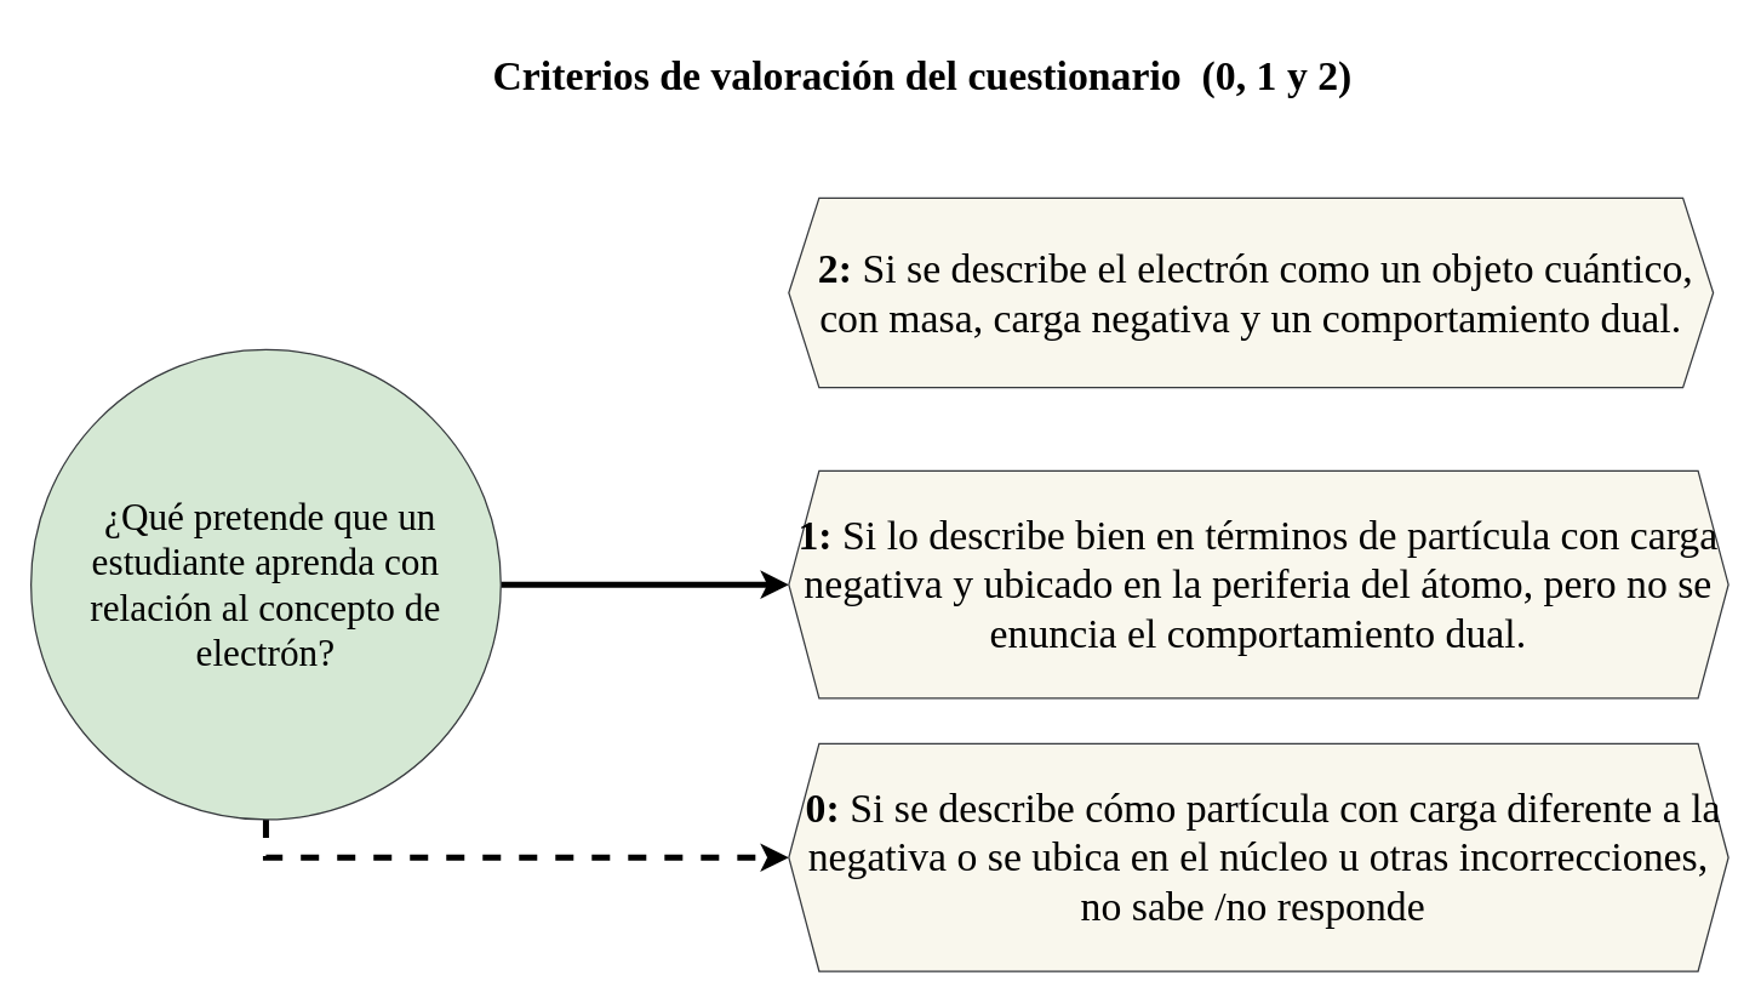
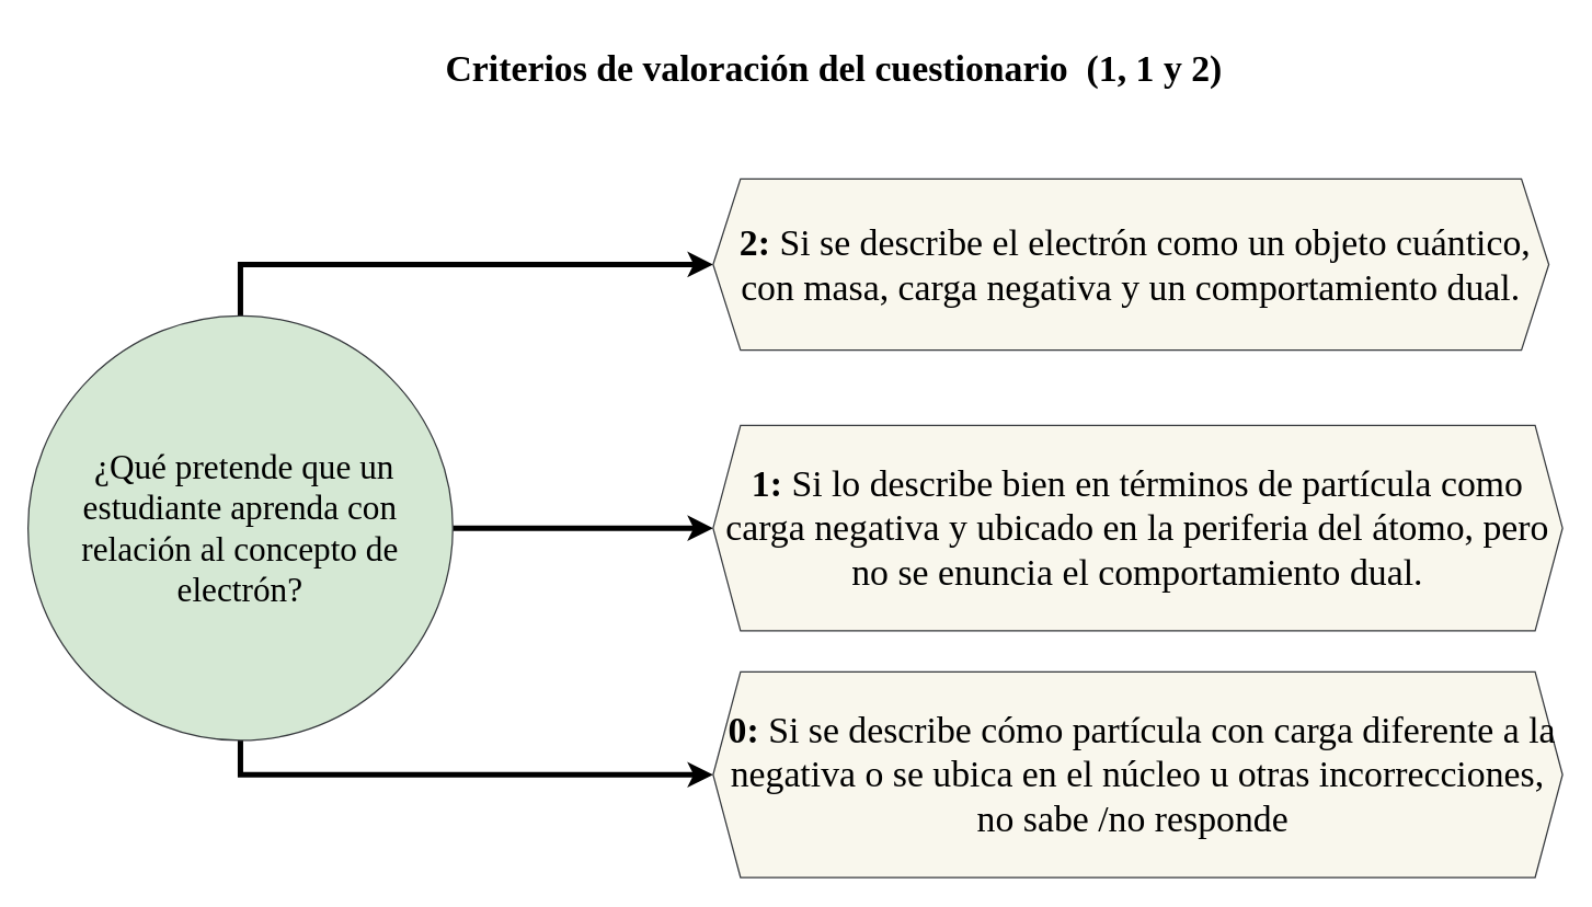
- <mxCell id="2" value="&lt;p style=&quot;line-height: 80%; margin-top: 10pt; margin-bottom: 8pt; text-indent: 0.49in; direction: ltr; word-break: normal;&quot;&gt;&lt;span style=&quot;color: black; font-weight: bold;&quot;&gt;Criterios de valoración del cuestionario&lt;span style=&quot;mso-spacerun:yes&quot;&gt;&amp;nbsp; &lt;/span&gt;(0, 1 y 2)&lt;/span&gt;&lt;/p&gt;" style="text;whiteSpace=wrap;html=1;fontFamily=Verdana;fontSize=27;align=center;" vertex="1" parent="1"><mxGeometry x="130" y="20" width="910" height="70" as="geometry" /></mxCell>
+ <mxCell id="2" value="&lt;p style=&quot;line-height: 80%; margin-top: 10pt; margin-bottom: 8pt; text-indent: 0.49in; direction: ltr; word-break: normal;&quot;&gt;&lt;span style=&quot;color: black; font-weight: bold;&quot;&gt;Criterios de valoración del cuestionario&lt;span style=&quot;mso-spacerun:yes&quot;&gt;&amp;nbsp; &lt;/span&gt;(1, 1 y 2)&lt;/span&gt;&lt;/p&gt;" style="text;whiteSpace=wrap;html=1;fontFamily=Verdana;fontSize=27;align=center;" vertex="1" parent="1"><mxGeometry x="130" y="20" width="910" height="70" as="geometry" /></mxCell>
+ <mxCell id="4" style="edgeStyle=orthogonalEdgeStyle;rounded=0;orthogonalLoop=1;jettySize=auto;html=1;entryX=0;entryY=0.5;entryDx=0;entryDy=0;exitX=0.5;exitY=0;exitDx=0;exitDy=0;strokeWidth=4;" edge="1" parent="1" source="6" target="7"><mxGeometry relative="1" as="geometry" /></mxCell>
- <mxCell id="8" value="&lt;div&gt;&lt;b&gt;1:&lt;/b&gt; Si lo describe bien en términos de partícula con carga negativa y ubicado en la periferia del átomo, pero no se enuncia el comportamiento dual.&lt;/div&gt;" style="shape=hexagon;perimeter=hexagonPerimeter2;whiteSpace=wrap;html=1;fixedSize=1;fontFamily=Verdana;fontSize=27;fillColor=#f9f7ed;strokeColor=#36393d;" vertex="1" parent="1"><mxGeometry x="520" y="310" width="620" height="150" as="geometry" /></mxCell>
+ <mxCell id="8" value="&lt;div&gt;&lt;b&gt;1:&lt;/b&gt; Si lo describe bien en términos de partícula como carga negativa y ubicado en la periferia del átomo, pero no se enuncia el comportamiento dual.&lt;/div&gt;" style="shape=hexagon;perimeter=hexagonPerimeter2;whiteSpace=wrap;html=1;fixedSize=1;fontFamily=Verdana;fontSize=27;fillColor=#f9f7ed;strokeColor=#36393d;" vertex="1" parent="1"><mxGeometry x="520" y="310" width="620" height="150" as="geometry" /></mxCell>
- <mxCell id="5" style="edgeStyle=orthogonalEdgeStyle;rounded=0;orthogonalLoop=1;jettySize=auto;html=1;entryX=0;entryY=0.5;entryDx=0;entryDy=0;exitX=0.5;exitY=1;exitDx=0;exitDy=0;strokeWidth=4;dashed=1;" edge="1" parent="1" source="6" target="9"><mxGeometry relative="1" as="geometry" /></mxCell>
+ <mxCell id="5" style="edgeStyle=orthogonalEdgeStyle;rounded=0;orthogonalLoop=1;jettySize=auto;html=1;entryX=0;entryY=0.5;entryDx=0;entryDy=0;exitX=0.5;exitY=1;exitDx=0;exitDy=0;strokeWidth=4;" edge="1" parent="1" source="6" target="9"><mxGeometry relative="1" as="geometry" /></mxCell>
